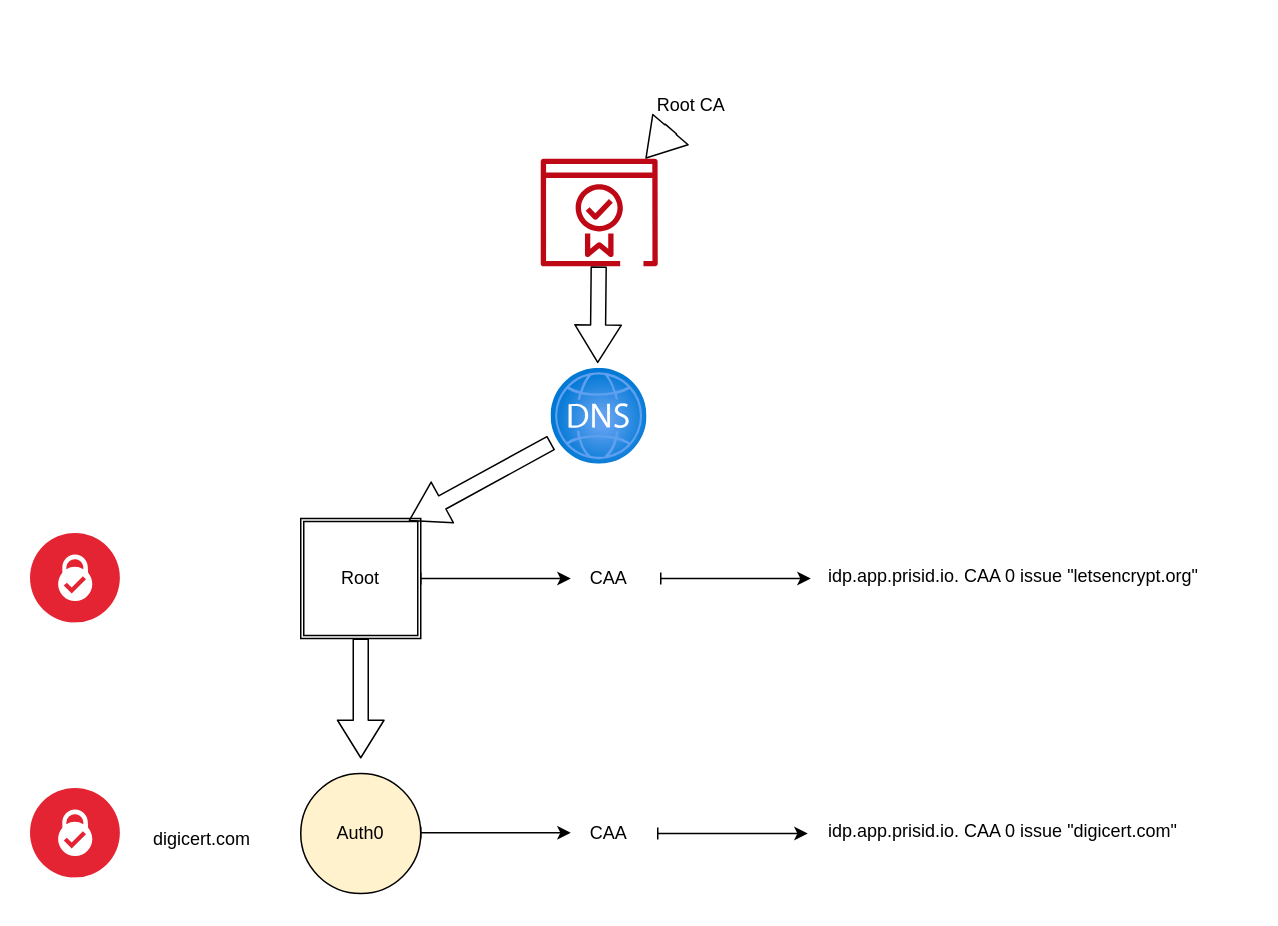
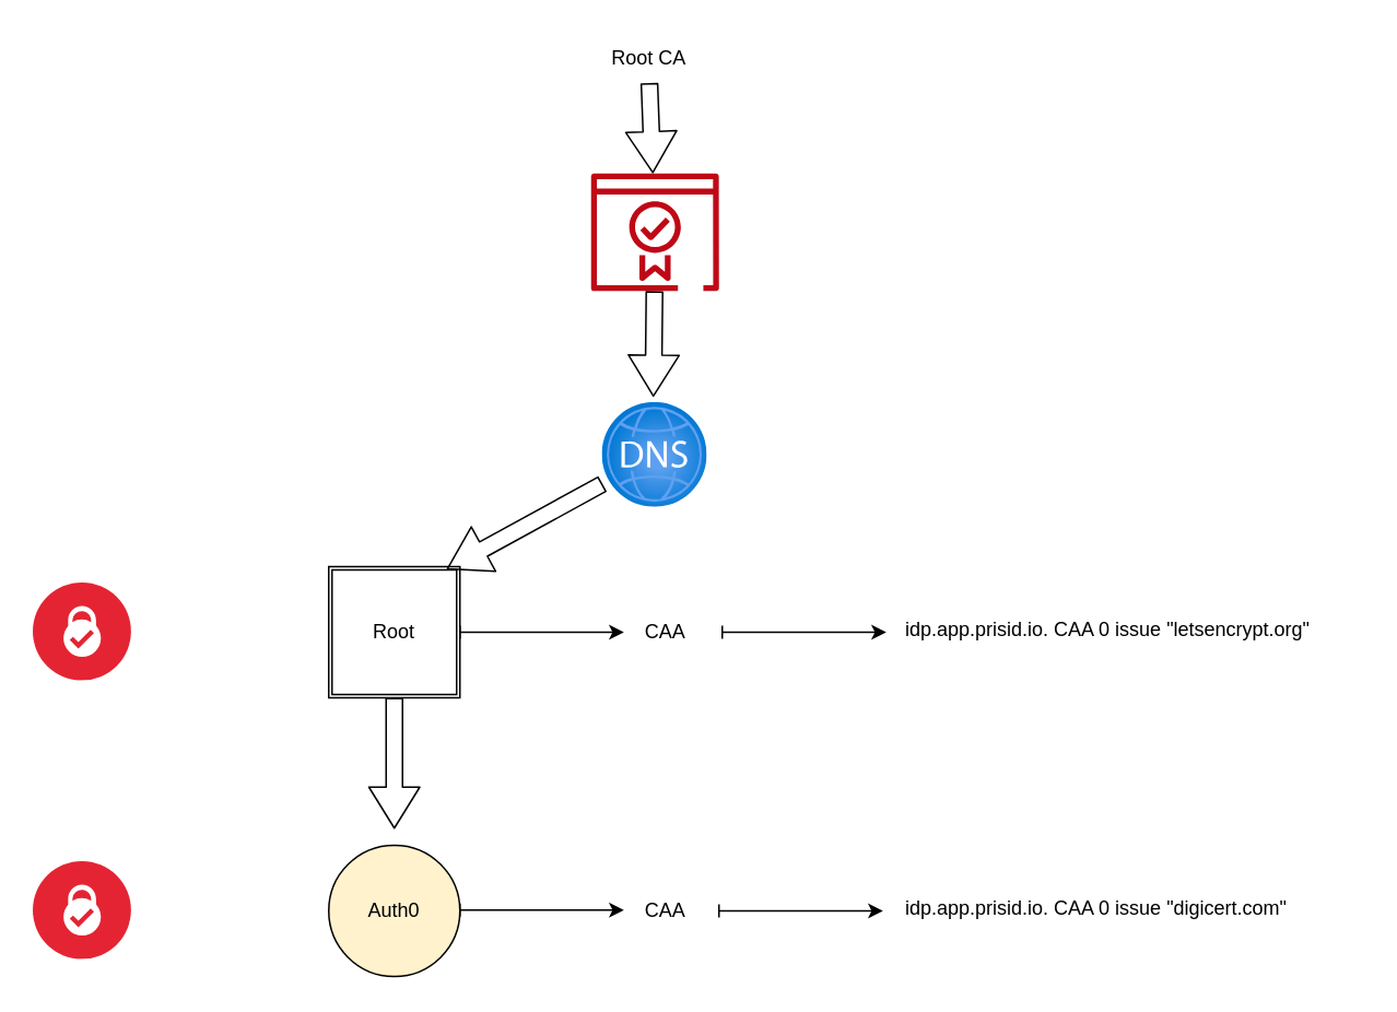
- <mxCell id="3" value="Root CA" style="text;html=1;align=center;verticalAlign=middle;resizable=0;points=[];autosize=1;strokeColor=none;fillColor=none;" vertex="1" parent="1"><mxGeometry x="425" y="55" width="70" height="30" as="geometry" /></mxCell>
+ <mxCell id="3" value="Root CA" style="text;html=1;align=center;verticalAlign=middle;resizable=0;points=[];autosize=1;strokeColor=none;fillColor=none;" vertex="1" parent="1"><mxGeometry x="360" y="20" width="70" height="30" as="geometry" /></mxCell>
- <mxCell id="13" value="&lt;meta charset=&quot;utf-8&quot;&gt;digicert.com" style="text;whiteSpace=wrap;html=1;" vertex="1" parent="1"><mxGeometry x="100" y="545" width="100" height="40" as="geometry" /></mxCell>
